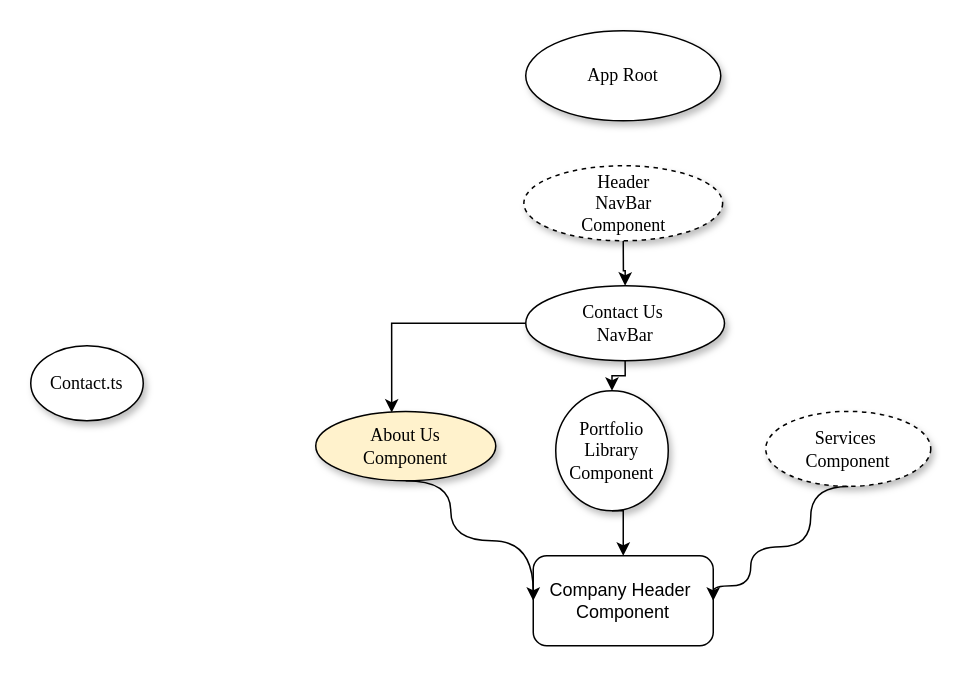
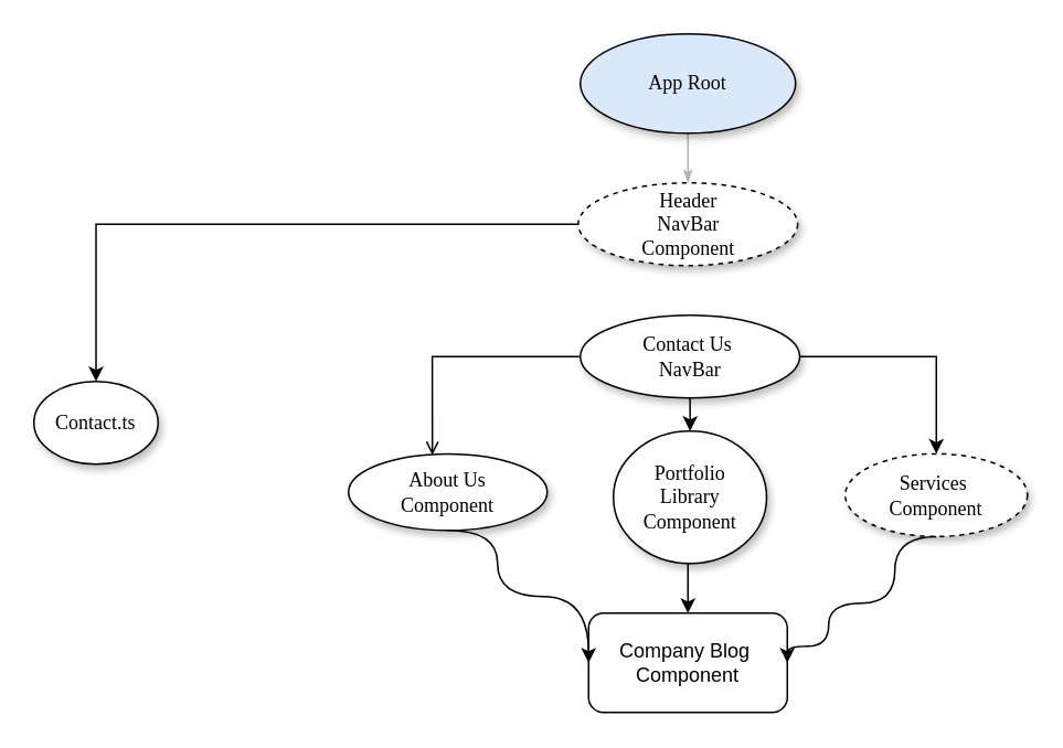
- <mxCell id="3" value="App Root" style="ellipse;whiteSpace=wrap;html=1;rounded=0;shadow=1;comic=0;labelBackgroundColor=none;strokeWidth=1;fontFamily=Verdana;fontSize=12;align=center;" parent="1" vertex="1"><mxGeometry x="350" y="20" width="130" height="60" as="geometry" /></mxCell>
+ <mxCell id="3" value="App Root" style="ellipse;whiteSpace=wrap;html=1;rounded=0;shadow=1;comic=0;labelBackgroundColor=none;strokeWidth=1;fontFamily=Verdana;fontSize=12;align=center;fillColor=#dae8fc;" parent="1" vertex="1"><mxGeometry x="350" y="20" width="130" height="60" as="geometry" /></mxCell>
+ <mxCell id="2" value="" style="edgeStyle=none;rounded=1;html=1;labelBackgroundColor=none;startArrow=none;startFill=0;startSize=5;endArrow=classicThin;endFill=1;endSize=5;jettySize=auto;orthogonalLoop=1;strokeColor=#B3B3B3;strokeWidth=1;fontFamily=Verdana;fontSize=12" parent="1" source="3" target="9" edge="1"><mxGeometry relative="1" as="geometry" /></mxCell>
- <mxCell id="8" value="" style="edgeStyle=orthogonalEdgeStyle;rounded=0;orthogonalLoop=1;jettySize=auto;html=1;" edge="1" parent="1" source="9" target="12"><mxGeometry relative="1" as="geometry" /></mxCell>
+ <mxCell id="8" value="" style="edgeStyle=orthogonalEdgeStyle;rounded=0;orthogonalLoop=1;jettySize=auto;html=1;" edge="1" parent="1" source="9" target="7"><mxGeometry relative="1" as="geometry" /></mxCell>
+ <mxCell id="10" style="edgeStyle=orthogonalEdgeStyle;rounded=0;orthogonalLoop=1;jettySize=auto;html=1;exitX=1;exitY=0.5;exitDx=0;exitDy=0;" edge="1" parent="1" source="12" target="4"><mxGeometry relative="1" as="geometry" /></mxCell>
- <mxCell id="11" style="edgeStyle=orthogonalEdgeStyle;rounded=0;orthogonalLoop=1;jettySize=auto;html=1;exitX=0;exitY=0.5;exitDx=0;exitDy=0;entryX=0.422;entryY=0.018;entryDx=0;entryDy=0;entryPerimeter=0;" edge="1" parent="1" source="12" target="13"><mxGeometry relative="1" as="geometry" /></mxCell>
+ <mxCell id="11" style="edgeStyle=orthogonalEdgeStyle;rounded=0;orthogonalLoop=1;jettySize=auto;html=1;exitX=0;exitY=0.5;exitDx=0;exitDy=0;entryX=0.422;entryY=0.018;entryDx=0;entryDy=0;entryPerimeter=0;endArrow=open;" edge="1" parent="1" source="12" target="13"><mxGeometry relative="1" as="geometry" /></mxCell>
- <mxCell id="13" value="About Us&lt;br&gt;Component" style="ellipse;whiteSpace=wrap;html=1;rounded=0;shadow=1;comic=0;labelBackgroundColor=none;strokeWidth=1;fontFamily=Verdana;fontSize=12;align=center;fillColor=#fff2cc;" vertex="1" parent="1"><mxGeometry x="210" y="273.75" width="120" height="46.25" as="geometry" /></mxCell>
+ <mxCell id="13" value="About Us&lt;br&gt;Component" style="ellipse;whiteSpace=wrap;html=1;rounded=0;shadow=1;comic=0;labelBackgroundColor=none;strokeWidth=1;fontFamily=Verdana;fontSize=12;align=center;" vertex="1" parent="1"><mxGeometry x="210" y="273.75" width="120" height="46.25" as="geometry" /></mxCell>
- <mxCell id="6" value="Portfolio&lt;br&gt;Library Component" style="ellipse;whiteSpace=wrap;html=1;rounded=0;shadow=1;comic=0;labelBackgroundColor=none;strokeWidth=1;fontFamily=Verdana;fontSize=12;align=center;" parent="1" vertex="1"><mxGeometry x="370" y="260" width="75" height="80" as="geometry" /></mxCell>
+ <mxCell id="6" value="Portfolio&lt;br&gt;Library Component" style="ellipse;whiteSpace=wrap;html=1;rounded=0;shadow=1;comic=0;labelBackgroundColor=none;strokeWidth=1;fontFamily=Verdana;fontSize=12;align=center;" parent="1" vertex="1"><mxGeometry x="370" y="260" width="92.5" height="80" as="geometry" /></mxCell>
- <mxCell id="15" value="Company Header&amp;nbsp;&lt;br&gt;Component" style="rounded=1;whiteSpace=wrap;html=1;" vertex="1" parent="1"><mxGeometry x="355" y="370" width="120" height="60" as="geometry" /></mxCell>
+ <mxCell id="15" value="Company Blog&amp;nbsp;&lt;br&gt;Component" style="rounded=1;whiteSpace=wrap;html=1;" vertex="1" parent="1"><mxGeometry x="355" y="370" width="120" height="60" as="geometry" /></mxCell>
